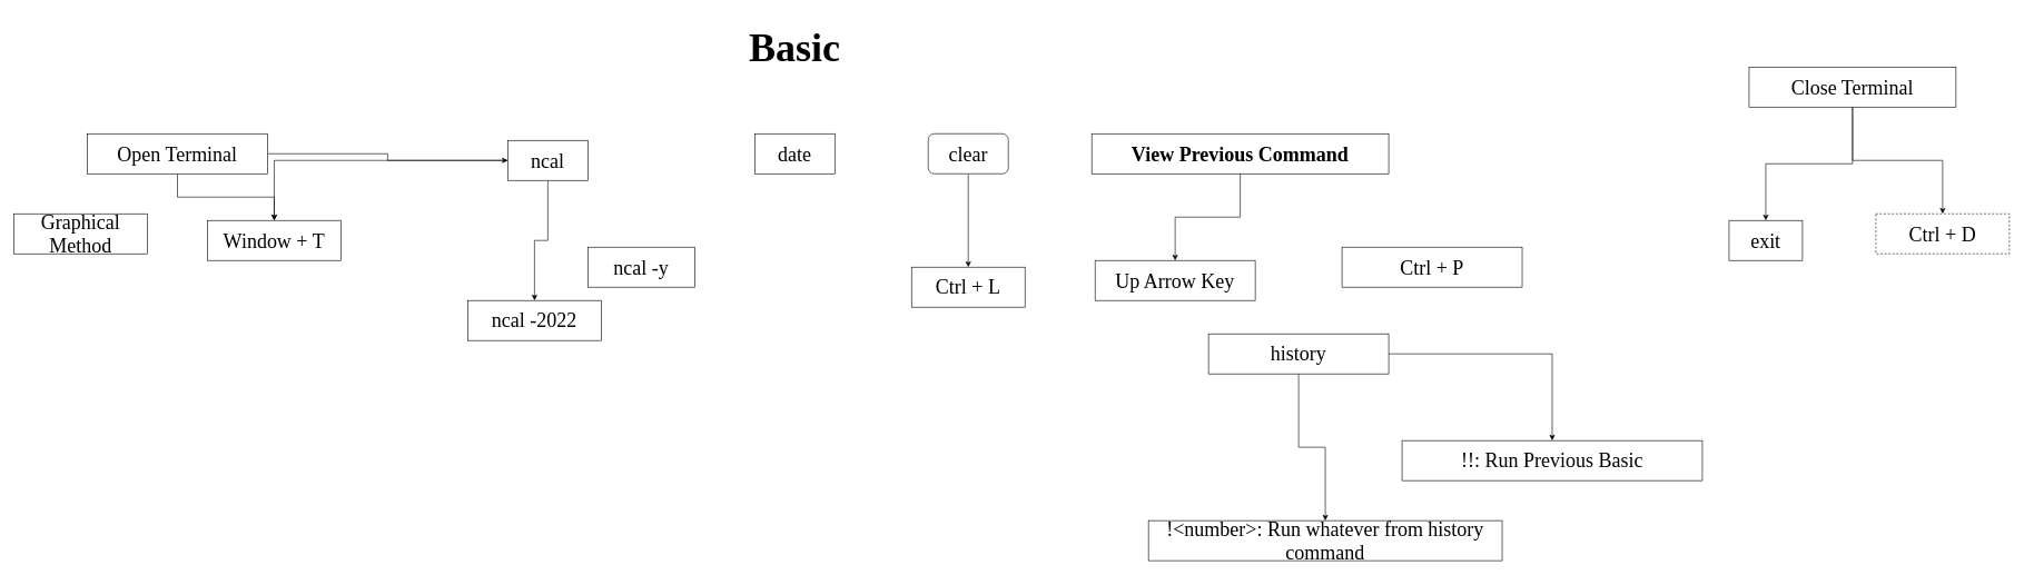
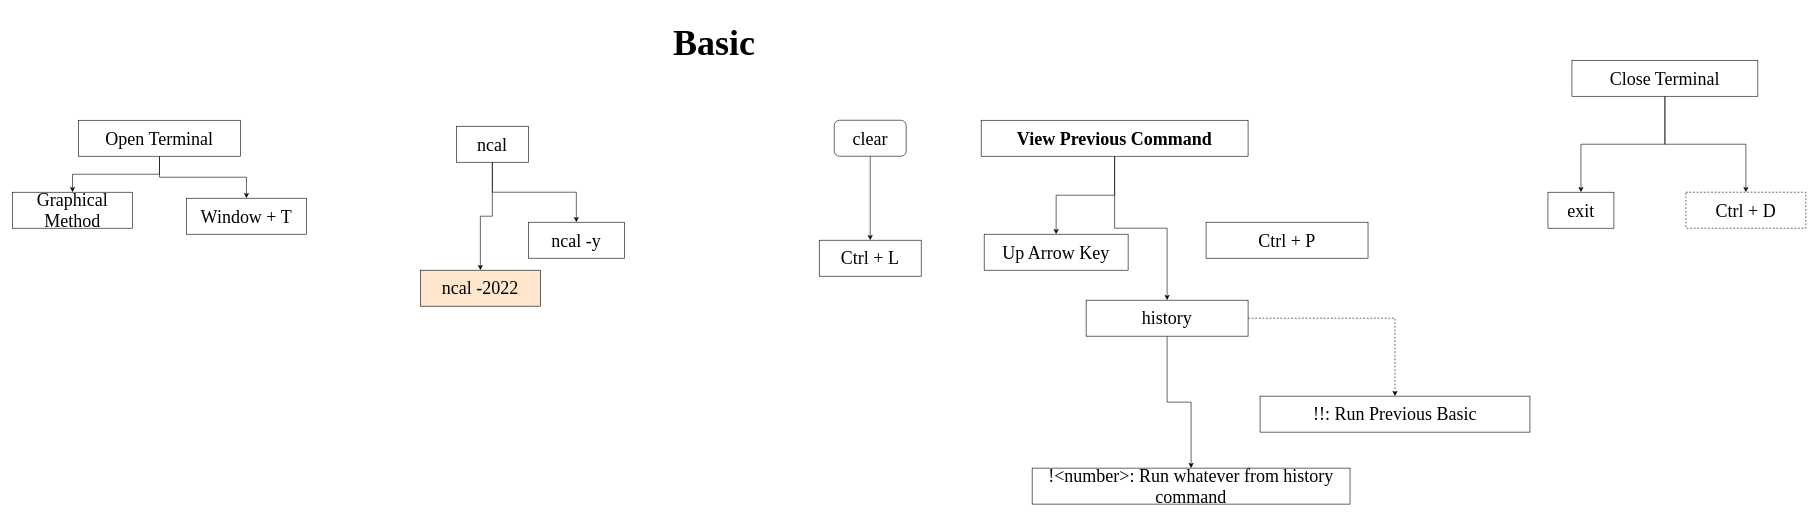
- <mxCell id="27" style="edgeStyle=orthogonalEdgeStyle;rounded=0;orthogonalLoop=1;jettySize=auto;html=1;" edge="1" parent="1" source="29" target="4"><mxGeometry relative="1" as="geometry" /></mxCell>
+ <mxCell id="27" style="edgeStyle=orthogonalEdgeStyle;rounded=0;orthogonalLoop=1;jettySize=auto;html=1;" edge="1" parent="1" source="29" target="30"><mxGeometry relative="1" as="geometry" /></mxCell>
- <mxCell id="7" value="date" style="rounded=0;whiteSpace=wrap;html=1;fontFamily=Comfortaa;fontSize=30;" parent="1" vertex="1"><mxGeometry x="1130" y="200" width="120" height="60" as="geometry" /></mxCell>
- <mxCell id="3" style="edgeStyle=orthogonalEdgeStyle;rounded=0;orthogonalLoop=1;jettySize=auto;html=1;fontFamily=Comfortaa;fontSize=30;" parent="1" source="4" target="31" edge="1"><mxGeometry relative="1" as="geometry" /></mxCell>
+ <mxCell id="3" style="edgeStyle=orthogonalEdgeStyle;rounded=0;orthogonalLoop=1;jettySize=auto;html=1;entryX=0.5;entryY=0;entryDx=0;entryDy=0;fontFamily=Comfortaa;fontSize=30;" parent="1" source="4" target="6" edge="1"><mxGeometry relative="1" as="geometry" /></mxCell>
+ <mxCell id="13" style="edgeStyle=orthogonalEdgeStyle;rounded=0;orthogonalLoop=1;jettySize=auto;html=1;fontFamily=Comfortaa;fontSize=60;" parent="1" source="14" target="18" edge="1"><mxGeometry relative="1" as="geometry" /></mxCell>
- <mxCell id="25" value="exit" style="rounded=0;whiteSpace=wrap;html=1;fontFamily=Comfortaa;fontSize=30;" vertex="1" parent="1"><mxGeometry x="2590" y="330" width="110" height="60" as="geometry" /></mxCell>
+ <mxCell id="25" value="exit" style="rounded=0;whiteSpace=wrap;html=1;fontFamily=Comfortaa;fontSize=30;" vertex="1" parent="1"><mxGeometry x="2580" y="320" width="110" height="60" as="geometry" /></mxCell>
- <mxCell id="5" value="ncal -2022" style="rounded=0;whiteSpace=wrap;html=1;fontFamily=Comfortaa;fontSize=30;" parent="1" vertex="1"><mxGeometry x="700" y="450" width="200" height="60" as="geometry" /></mxCell>
+ <mxCell id="5" value="ncal -2022" style="rounded=0;whiteSpace=wrap;html=1;fontFamily=Comfortaa;fontSize=30;fillColor=#ffe6cc;" parent="1" vertex="1"><mxGeometry x="700" y="450" width="200" height="60" as="geometry" /></mxCell>
- <mxCell id="16" style="edgeStyle=orthogonalEdgeStyle;rounded=0;orthogonalLoop=1;jettySize=auto;html=1;" edge="1" parent="1" source="18" target="20"><mxGeometry relative="1" as="geometry" /></mxCell>
+ <mxCell id="16" style="edgeStyle=orthogonalEdgeStyle;rounded=0;orthogonalLoop=1;jettySize=auto;html=1;dashed=1;" edge="1" parent="1" source="18" target="20"><mxGeometry relative="1" as="geometry" /></mxCell>
